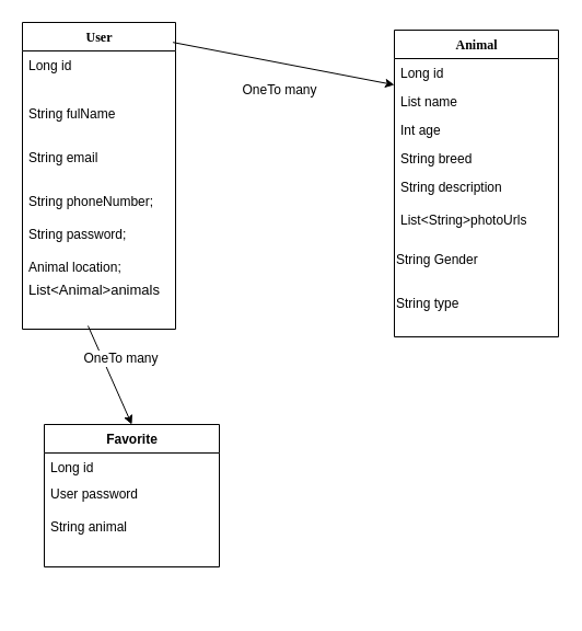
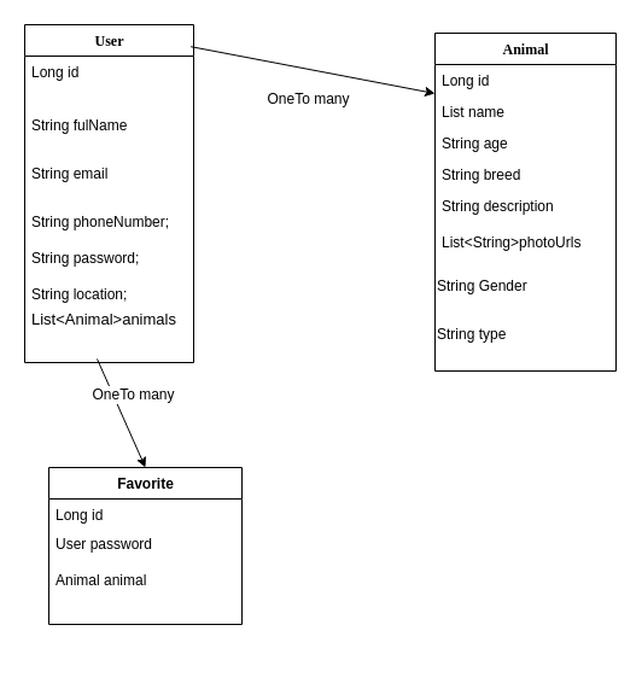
- <mxCell id="13" value="Int age" style="text;html=1;strokeColor=none;fillColor=none;align=left;verticalAlign=top;spacingLeft=4;spacingRight=4;whiteSpace=wrap;overflow=hidden;rotatable=0;points=[[0,0.5],[1,0.5]];portConstraint=eastwest;" parent="10" vertex="1"><mxGeometry y="78" width="150" height="26" as="geometry" /></mxCell>
+ <mxCell id="13" value="String age" style="text;html=1;strokeColor=none;fillColor=none;align=left;verticalAlign=top;spacingLeft=4;spacingRight=4;whiteSpace=wrap;overflow=hidden;rotatable=0;points=[[0,0.5],[1,0.5]];portConstraint=eastwest;" parent="10" vertex="1"><mxGeometry y="78" width="150" height="26" as="geometry" /></mxCell>
- <mxCell id="8" value="Animal location;" style="text;html=1;strokeColor=none;fillColor=none;align=left;verticalAlign=top;spacingLeft=4;spacingRight=4;whiteSpace=wrap;overflow=hidden;rotatable=0;points=[[0,0.5],[1,0.5]];portConstraint=eastwest;" parent="2" vertex="1"><mxGeometry y="210" width="140" height="20" as="geometry" /></mxCell>
+ <mxCell id="8" value="String location;" style="text;html=1;strokeColor=none;fillColor=none;align=left;verticalAlign=top;spacingLeft=4;spacingRight=4;whiteSpace=wrap;overflow=hidden;rotatable=0;points=[[0,0.5],[1,0.5]];portConstraint=eastwest;" parent="2" vertex="1"><mxGeometry y="210" width="140" height="20" as="geometry" /></mxCell>
- <mxCell id="22" value="String animal" style="text;html=1;strokeColor=none;fillColor=none;align=left;verticalAlign=top;spacingLeft=4;spacingRight=4;whiteSpace=wrap;overflow=hidden;rotatable=0;points=[[0,0.5],[1,0.5]];portConstraint=eastwest;" parent="19" vertex="1"><mxGeometry y="80" width="160" height="50" as="geometry" /></mxCell>
+ <mxCell id="22" value="Animal animal" style="text;html=1;strokeColor=none;fillColor=none;align=left;verticalAlign=top;spacingLeft=4;spacingRight=4;whiteSpace=wrap;overflow=hidden;rotatable=0;points=[[0,0.5],[1,0.5]];portConstraint=eastwest;" parent="19" vertex="1"><mxGeometry y="80" width="160" height="50" as="geometry" /></mxCell>
